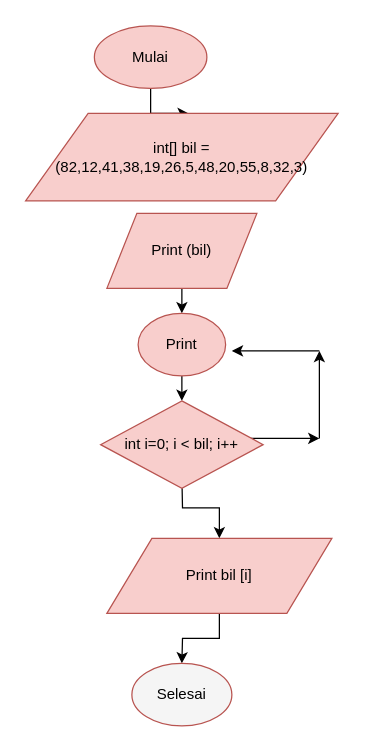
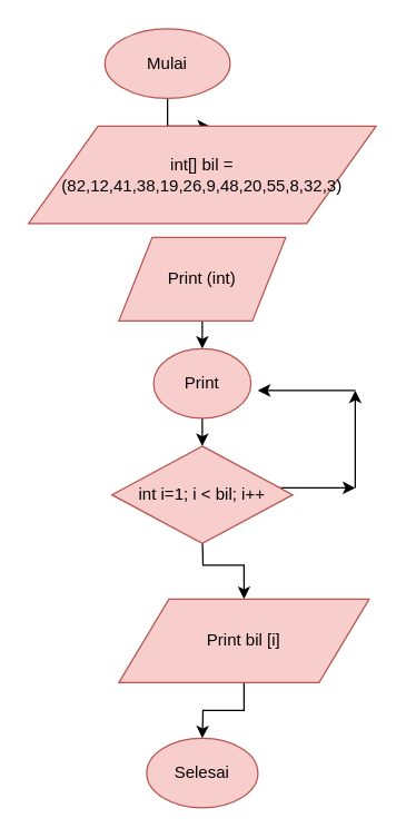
- <mxCell id="4" value="int[] bil = (82,12,41,38,19,26,5,48,20,55,8,32,3)" style="shape=parallelogram;perimeter=parallelogramPerimeter;whiteSpace=wrap;html=1;fillColor=#f8cecc;strokeColor=#b85450;" vertex="1" parent="1"><mxGeometry x="20" y="90" width="250" height="70" as="geometry" /></mxCell>
+ <mxCell id="4" value="int[] bil = (82,12,41,38,19,26,9,48,20,55,8,32,3)" style="shape=parallelogram;perimeter=parallelogramPerimeter;whiteSpace=wrap;html=1;fillColor=#f8cecc;strokeColor=#b85450;" vertex="1" parent="1"><mxGeometry x="20" y="90" width="250" height="70" as="geometry" /></mxCell>
- <mxCell id="6" value="Print (bil)" style="shape=parallelogram;perimeter=parallelogramPerimeter;whiteSpace=wrap;html=1;fillColor=#f8cecc;strokeColor=#b85450;" vertex="1" parent="1"><mxGeometry x="85" y="170" width="120" height="60" as="geometry" /></mxCell>
+ <mxCell id="6" value="Print (int)" style="shape=parallelogram;perimeter=parallelogramPerimeter;whiteSpace=wrap;html=1;fillColor=#f8cecc;strokeColor=#b85450;" vertex="1" parent="1"><mxGeometry x="85" y="170" width="120" height="60" as="geometry" /></mxCell>
- <mxCell id="16" value="int i=0; i &amp;lt; bil; i++" style="rhombus;whiteSpace=wrap;html=1;fillColor=#f8cecc;strokeColor=#b85450;" vertex="1" parent="1"><mxGeometry x="80" y="320" width="130" height="70" as="geometry" /></mxCell>
+ <mxCell id="16" value="int i=1; i &amp;lt; bil; i++" style="rhombus;whiteSpace=wrap;html=1;fillColor=#f8cecc;strokeColor=#b85450;" vertex="1" parent="1"><mxGeometry x="80" y="320" width="130" height="70" as="geometry" /></mxCell>
- <mxCell id="13" value="Selesai" style="ellipse;whiteSpace=wrap;html=1;fillColor=#f5f5f5;strokeColor=#b85450;" vertex="1" parent="1"><mxGeometry x="105" y="530" width="80" height="50" as="geometry" /></mxCell>
+ <mxCell id="13" value="Selesai" style="ellipse;whiteSpace=wrap;html=1;fillColor=#f8cecc;strokeColor=#b85450;" vertex="1" parent="1"><mxGeometry x="105" y="530" width="80" height="50" as="geometry" /></mxCell>
